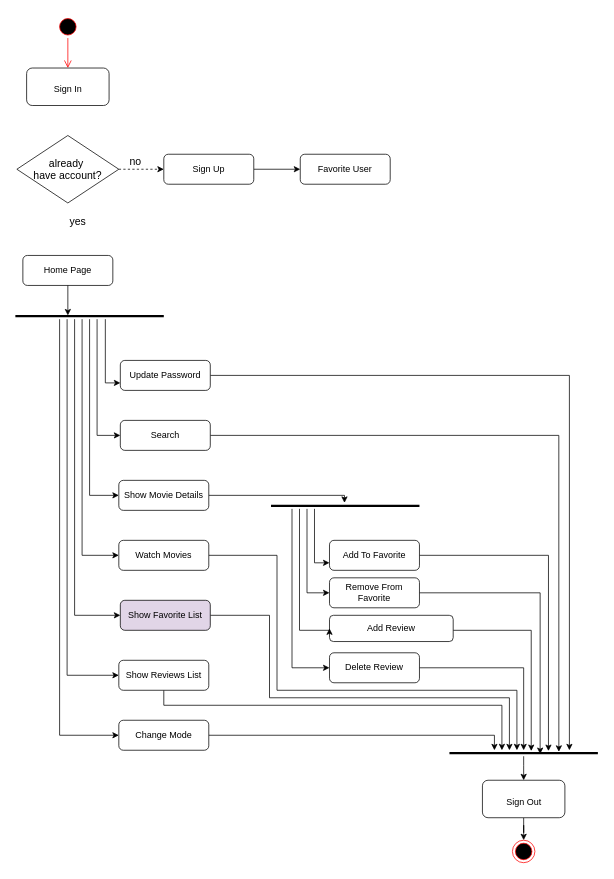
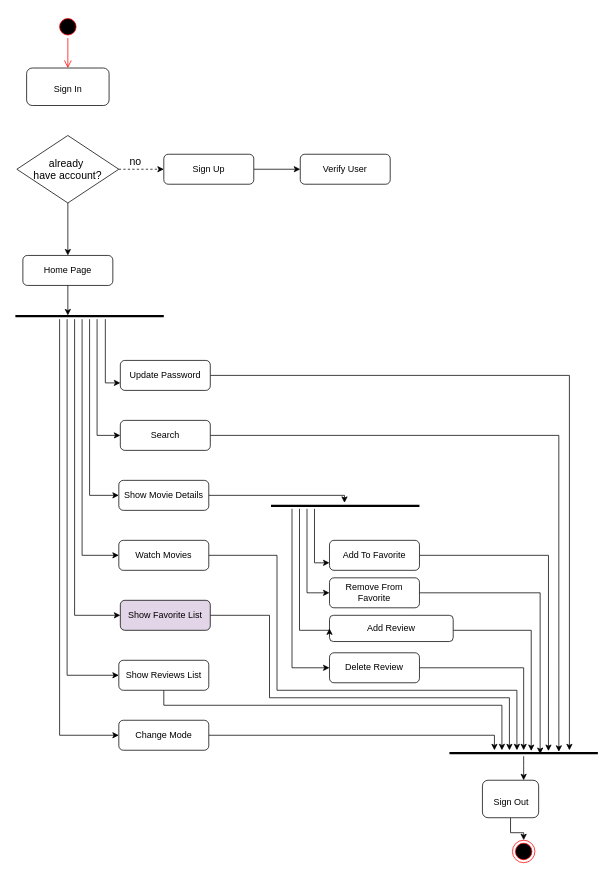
- <mxCell id="24" value="Favorite User" style="rounded=1;whiteSpace=wrap;html=1;fontSize=12;" vertex="1" parent="1"><mxGeometry x="400" y="205" width="120" height="40" as="geometry" /></mxCell>
+ <mxCell id="24" value="Verify User" style="rounded=1;whiteSpace=wrap;html=1;fontSize=12;" vertex="1" parent="1"><mxGeometry x="400" y="205" width="120" height="40" as="geometry" /></mxCell>
+ <mxCell id="8" style="edgeStyle=orthogonalEdgeStyle;rounded=0;orthogonalLoop=1;jettySize=auto;html=1;entryX=0.5;entryY=0;entryDx=0;entryDy=0;fontSize=14;" parent="1" source="10" target="11" edge="1"><mxGeometry relative="1" as="geometry" /></mxCell>
- <mxCell id="12" value="yes" style="text;html=1;align=center;verticalAlign=middle;resizable=0;points=[];autosize=1;strokeColor=none;fillColor=none;fontSize=14;" parent="1" vertex="1"><mxGeometry x="78" y="280" width="50" height="30" as="geometry" /></mxCell>
- <mxCell id="6" value="&lt;span style=&quot;font-size: 12px;&quot;&gt;Sign Out&lt;/span&gt;" style="html=1;fontSize=23;rounded=1;" parent="1" vertex="1"><mxGeometry x="643" y="1040" width="110" height="50" as="geometry" /></mxCell>
+ <mxCell id="6" value="&lt;span style=&quot;font-size: 12px;&quot;&gt;Sign Out&lt;/span&gt;" style="html=1;fontSize=23;rounded=1;" parent="1" vertex="1"><mxGeometry x="643" y="1040" width="75" height="50" as="geometry" /></mxCell>
